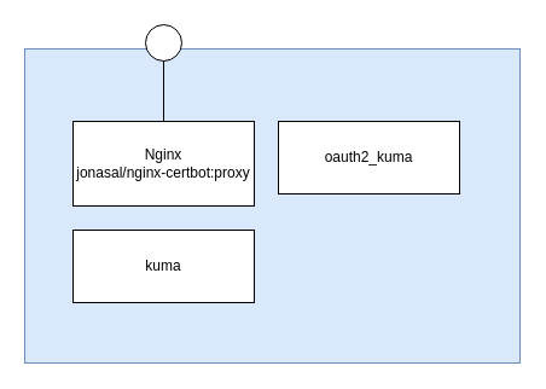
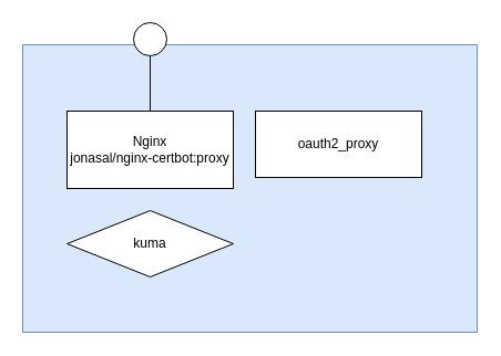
- <mxCell id="7" value="oauth2_kuma" style="rounded=0;whiteSpace=wrap;html=1;" vertex="1" parent="1"><mxGeometry x="230" y="100" width="150" height="60" as="geometry" /></mxCell>
+ <mxCell id="7" value="oauth2_proxy" style="rounded=0;whiteSpace=wrap;html=1;" vertex="1" parent="1"><mxGeometry x="230" y="100" width="150" height="60" as="geometry" /></mxCell>
- <mxCell id="6" value="kuma" style="rounded=0;whiteSpace=wrap;html=1;" parent="1" vertex="1"><mxGeometry x="60" y="190" width="150" height="60" as="geometry" /></mxCell>
+ <mxCell id="6" value="kuma" style="rhombus;whiteSpace=wrap;html=1;" parent="1" vertex="1"><mxGeometry x="60" y="190" width="150" height="60" as="geometry" /></mxCell>
